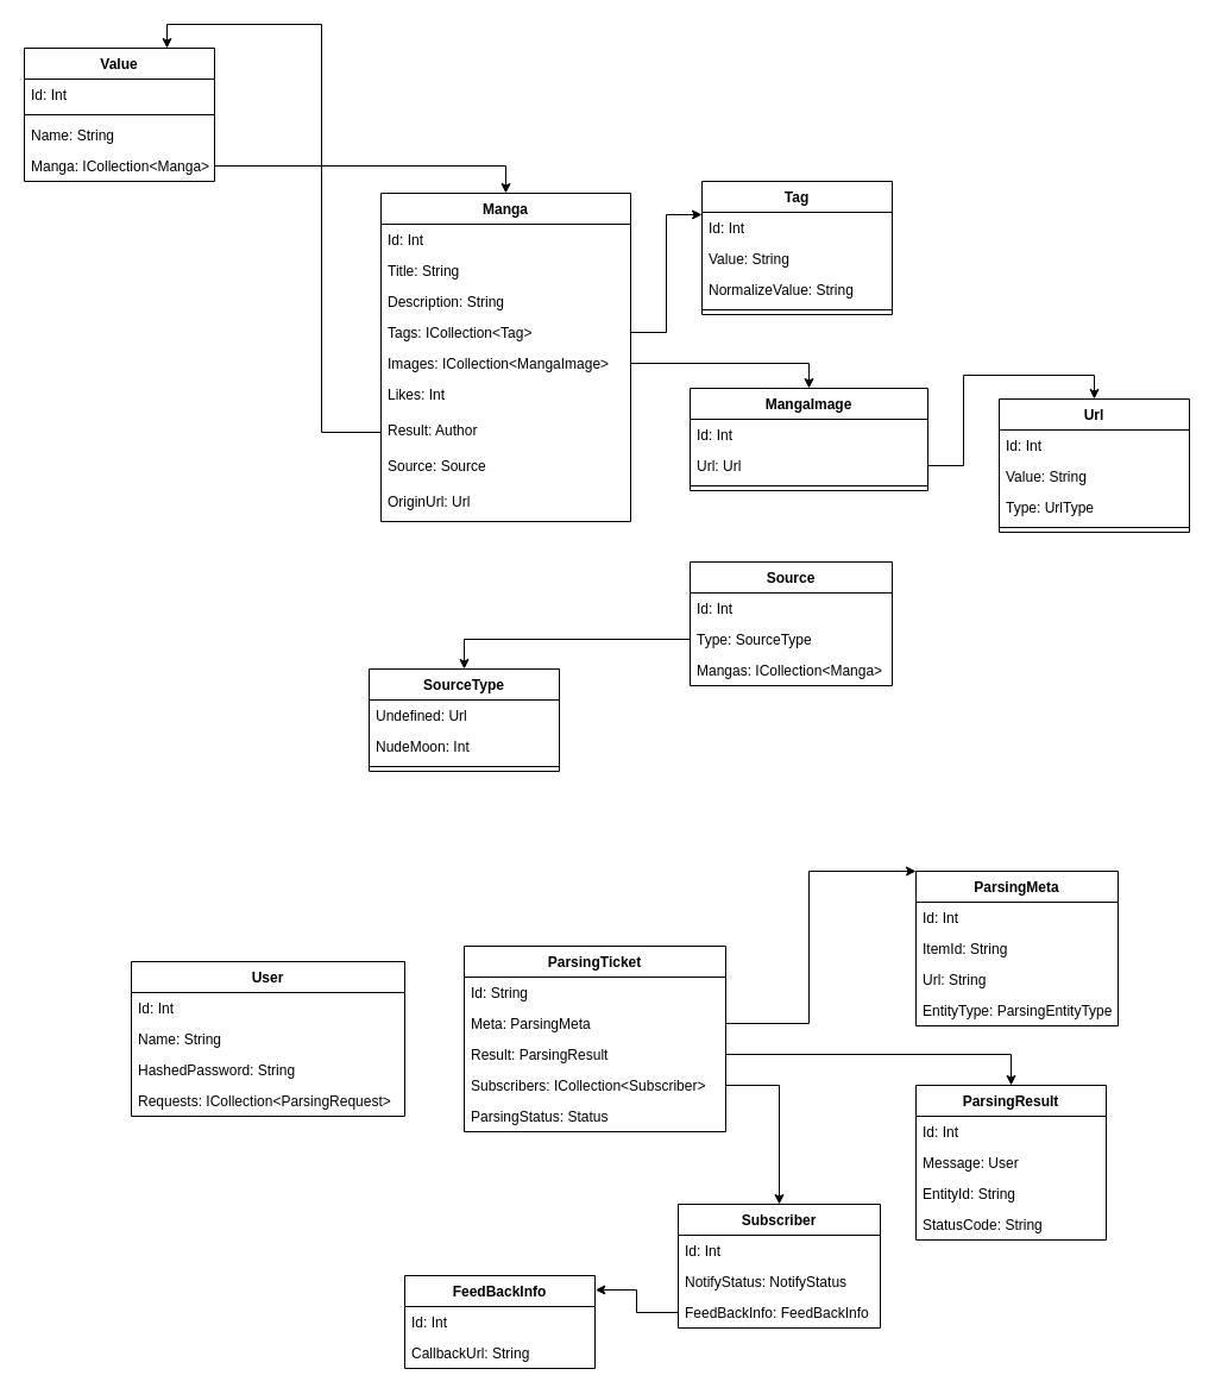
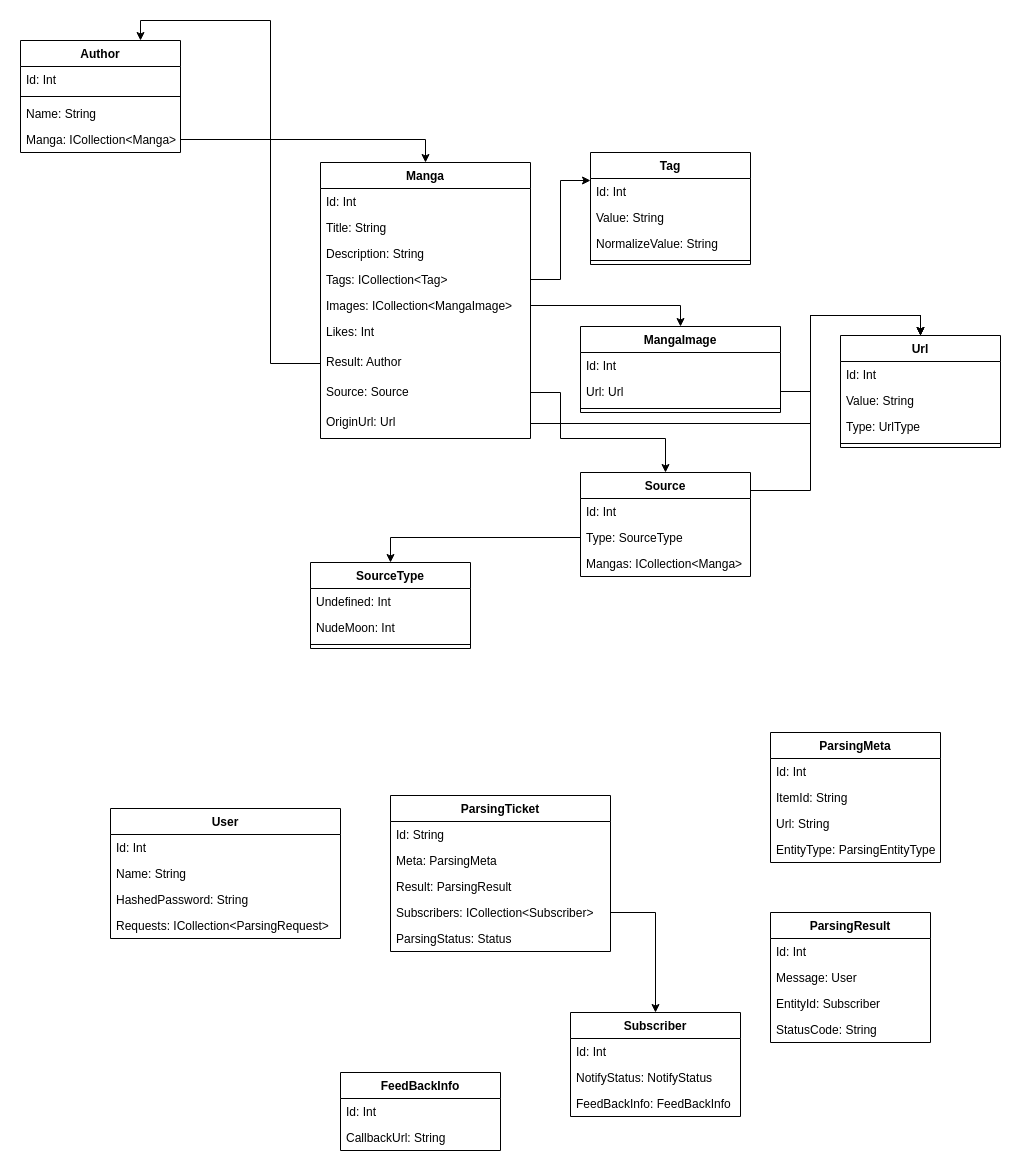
- <mxCell id="33" value="Value" style="swimlane;fontStyle=1;align=center;verticalAlign=top;childLayout=stackLayout;horizontal=1;startSize=26;horizontalStack=0;resizeParent=1;resizeParentMax=0;resizeLast=0;collapsible=1;marginBottom=0;" parent="1" vertex="1"><mxGeometry x="20" y="40" width="160" height="112" as="geometry" /></mxCell>
+ <mxCell id="33" value="Author" style="swimlane;fontStyle=1;align=center;verticalAlign=top;childLayout=stackLayout;horizontal=1;startSize=26;horizontalStack=0;resizeParent=1;resizeParentMax=0;resizeLast=0;collapsible=1;marginBottom=0;" parent="1" vertex="1"><mxGeometry x="20" y="40" width="160" height="112" as="geometry" /></mxCell>
+ <mxCell id="47" style="edgeStyle=orthogonalEdgeStyle;rounded=0;orthogonalLoop=1;jettySize=auto;html=1;entryX=0.5;entryY=0;entryDx=0;entryDy=0;" parent="1" source="11" target="12" edge="1"><mxGeometry relative="1" as="geometry"><Array as="points"><mxPoint x="810" y="423" /><mxPoint x="810" y="315" /><mxPoint x="920" y="315" /></Array></mxGeometry></mxCell>
+ <mxCell id="46" style="edgeStyle=orthogonalEdgeStyle;rounded=0;orthogonalLoop=1;jettySize=auto;html=1;entryX=0.5;entryY=0;entryDx=0;entryDy=0;" parent="1" source="10" target="41" edge="1"><mxGeometry relative="1" as="geometry"><Array as="points"><mxPoint x="560" y="392" /><mxPoint x="560" y="438" /></Array></mxGeometry></mxCell>
+ <mxCell id="40" style="edgeStyle=orthogonalEdgeStyle;rounded=0;orthogonalLoop=1;jettySize=auto;html=1;entryX=0.5;entryY=0;entryDx=0;entryDy=0;" parent="1" source="41" target="12" edge="1"><mxGeometry relative="1" as="geometry"><Array as="points"><mxPoint x="810" y="490" /><mxPoint x="810" y="315" /><mxPoint x="920" y="315" /></Array></mxGeometry></mxCell>
- <mxCell id="30" value="Undefined: Url" style="text;strokeColor=none;fillColor=none;align=left;verticalAlign=top;spacingLeft=4;spacingRight=4;overflow=hidden;rotatable=0;points=[[0,0.5],[1,0.5]];portConstraint=eastwest;" parent="29" vertex="1"><mxGeometry y="26" width="160" height="26" as="geometry" /></mxCell>
+ <mxCell id="30" value="Undefined: Int" style="text;strokeColor=none;fillColor=none;align=left;verticalAlign=top;spacingLeft=4;spacingRight=4;overflow=hidden;rotatable=0;points=[[0,0.5],[1,0.5]];portConstraint=eastwest;" parent="29" vertex="1"><mxGeometry y="26" width="160" height="26" as="geometry" /></mxCell>
- <mxCell id="69" style="edgeStyle=orthogonalEdgeStyle;rounded=0;orthogonalLoop=1;jettySize=auto;html=1;entryX=0;entryY=0;entryDx=0;entryDy=0;" edge="1" parent="1" source="50" target="59"><mxGeometry relative="1" as="geometry"><Array as="points"><mxPoint x="680" y="860" /><mxPoint x="680" y="732" /></Array></mxGeometry></mxCell>
- <mxCell id="70" style="edgeStyle=orthogonalEdgeStyle;rounded=0;orthogonalLoop=1;jettySize=auto;html=1;entryX=0.5;entryY=0;entryDx=0;entryDy=0;" edge="1" parent="1" source="51" target="64"><mxGeometry relative="1" as="geometry" /></mxCell>
- <mxCell id="67" value="EntityId: String" style="text;strokeColor=none;fillColor=none;align=left;verticalAlign=top;spacingLeft=4;spacingRight=4;overflow=hidden;rotatable=0;points=[[0,0.5],[1,0.5]];portConstraint=eastwest;" vertex="1" parent="64"><mxGeometry y="78" width="160" height="26" as="geometry" /></mxCell>
+ <mxCell id="67" value="EntityId: Subscriber" style="text;strokeColor=none;fillColor=none;align=left;verticalAlign=top;spacingLeft=4;spacingRight=4;overflow=hidden;rotatable=0;points=[[0,0.5],[1,0.5]];portConstraint=eastwest;" vertex="1" parent="64"><mxGeometry y="78" width="160" height="26" as="geometry" /></mxCell>
- <mxCell id="79" style="edgeStyle=orthogonalEdgeStyle;rounded=0;orthogonalLoop=1;jettySize=auto;html=1;entryX=1.002;entryY=0.154;entryDx=0;entryDy=0;entryPerimeter=0;" edge="1" parent="1" source="74" target="76"><mxGeometry relative="1" as="geometry" /></mxCell>
